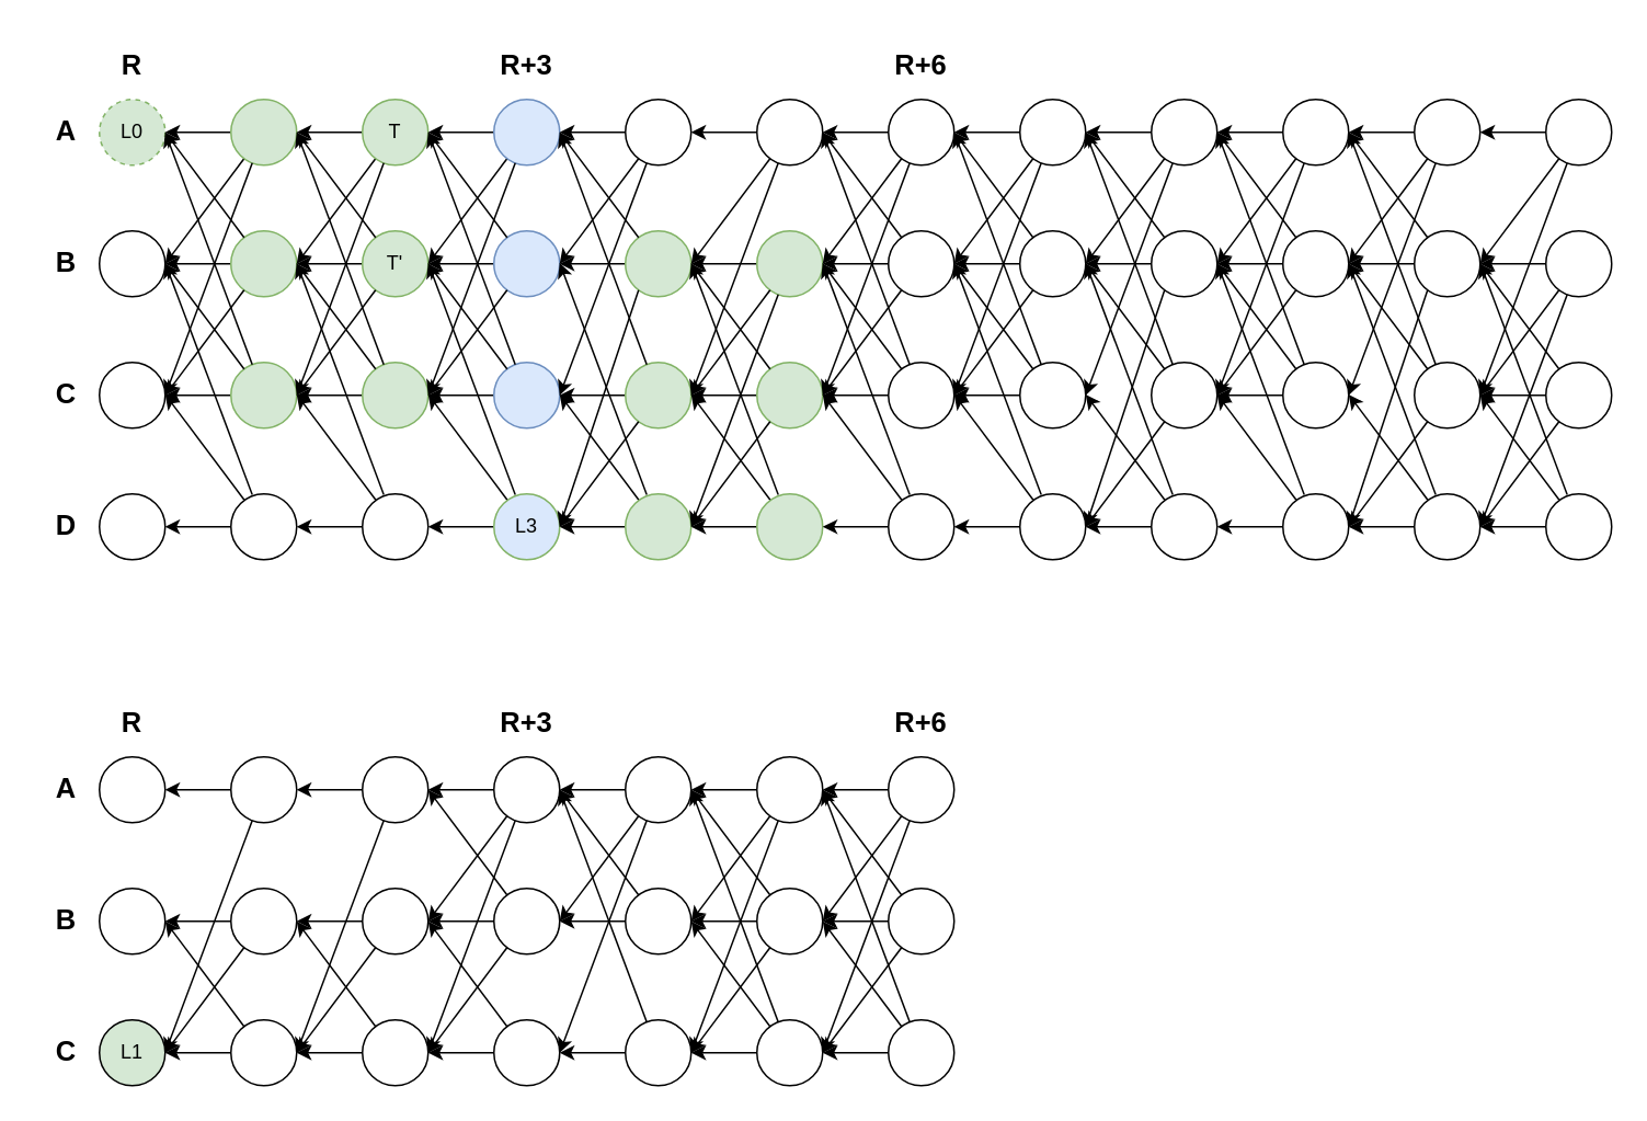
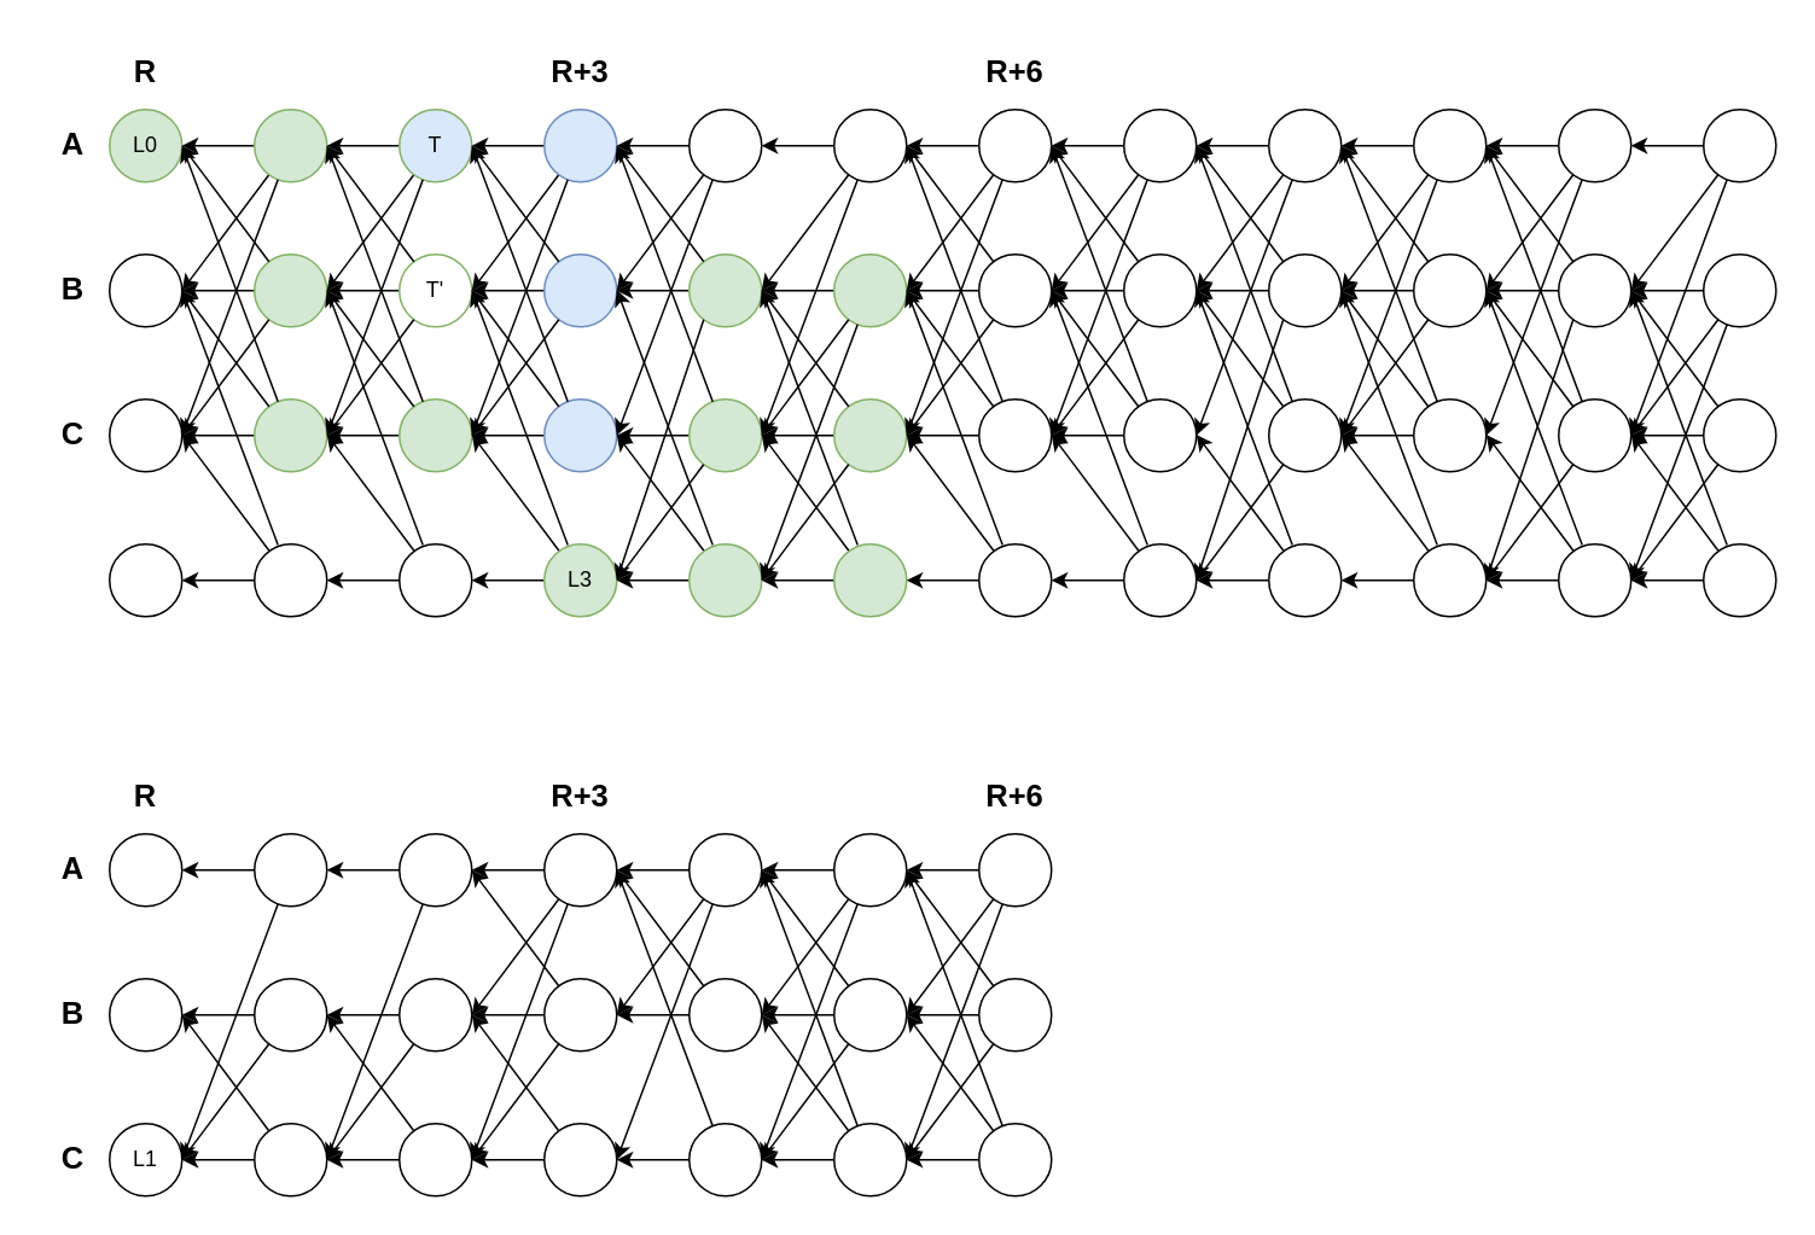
- <mxCell id="2" value="L0" style="ellipse;whiteSpace=wrap;html=1;aspect=fixed;fillColor=#d5e8d4;strokeColor=#82b366;dashed=1;" parent="1" vertex="1"><mxGeometry x="60" y="60" width="40" height="40" as="geometry" /></mxCell>
+ <mxCell id="2" value="L0" style="ellipse;whiteSpace=wrap;html=1;aspect=fixed;fillColor=#d5e8d4;strokeColor=#82b366;" parent="1" vertex="1"><mxGeometry x="60" y="60" width="40" height="40" as="geometry" /></mxCell>
- <mxCell id="31" value="T" style="ellipse;whiteSpace=wrap;html=1;aspect=fixed;fillColor=#d5e8d4;strokeColor=#82b366;" parent="1" vertex="1"><mxGeometry x="220" y="60" width="40" height="40" as="geometry" /></mxCell>
+ <mxCell id="31" value="T" style="ellipse;whiteSpace=wrap;html=1;aspect=fixed;fillColor=#dae8fc;strokeColor=#82b366;" parent="1" vertex="1"><mxGeometry x="220" y="60" width="40" height="40" as="geometry" /></mxCell>
- <mxCell id="33" value="T'" style="ellipse;whiteSpace=wrap;html=1;aspect=fixed;fillColor=#d5e8d4;strokeColor=#82b366;" parent="1" vertex="1"><mxGeometry x="220" y="140" width="40" height="40" as="geometry" /></mxCell>
+ <mxCell id="33" value="T'" style="ellipse;whiteSpace=wrap;html=1;aspect=fixed;fillColor=#ffffff;strokeColor=#82b366;" parent="1" vertex="1"><mxGeometry x="220" y="140" width="40" height="40" as="geometry" /></mxCell>
- <mxCell id="9" value="&lt;b&gt;&lt;font style=&quot;font-size: 17px;&quot;&gt;D&lt;/font&gt;&lt;/b&gt;" style="text;html=1;align=center;verticalAlign=middle;whiteSpace=wrap;rounded=0;" parent="1" vertex="1"><mxGeometry x="20" y="300" width="40" height="40" as="geometry" /></mxCell>
- <mxCell id="53" value="L3" style="ellipse;whiteSpace=wrap;html=1;aspect=fixed;fillColor=#dae8fc;strokeColor=#82b366;" parent="1" vertex="1"><mxGeometry x="300" y="300" width="40" height="40" as="geometry" /></mxCell>
+ <mxCell id="53" value="L3" style="ellipse;whiteSpace=wrap;html=1;aspect=fixed;fillColor=#d5e8d4;strokeColor=#82b366;" parent="1" vertex="1"><mxGeometry x="300" y="300" width="40" height="40" as="geometry" /></mxCell>
- <mxCell id="193" value="L1" style="ellipse;whiteSpace=wrap;html=1;aspect=fixed;fillColor=#d5e8d4;" parent="1" vertex="1"><mxGeometry x="60" y="620" width="40" height="40" as="geometry" /></mxCell>
+ <mxCell id="193" value="L1" style="ellipse;whiteSpace=wrap;html=1;aspect=fixed;" parent="1" vertex="1"><mxGeometry x="60" y="620" width="40" height="40" as="geometry" /></mxCell>
